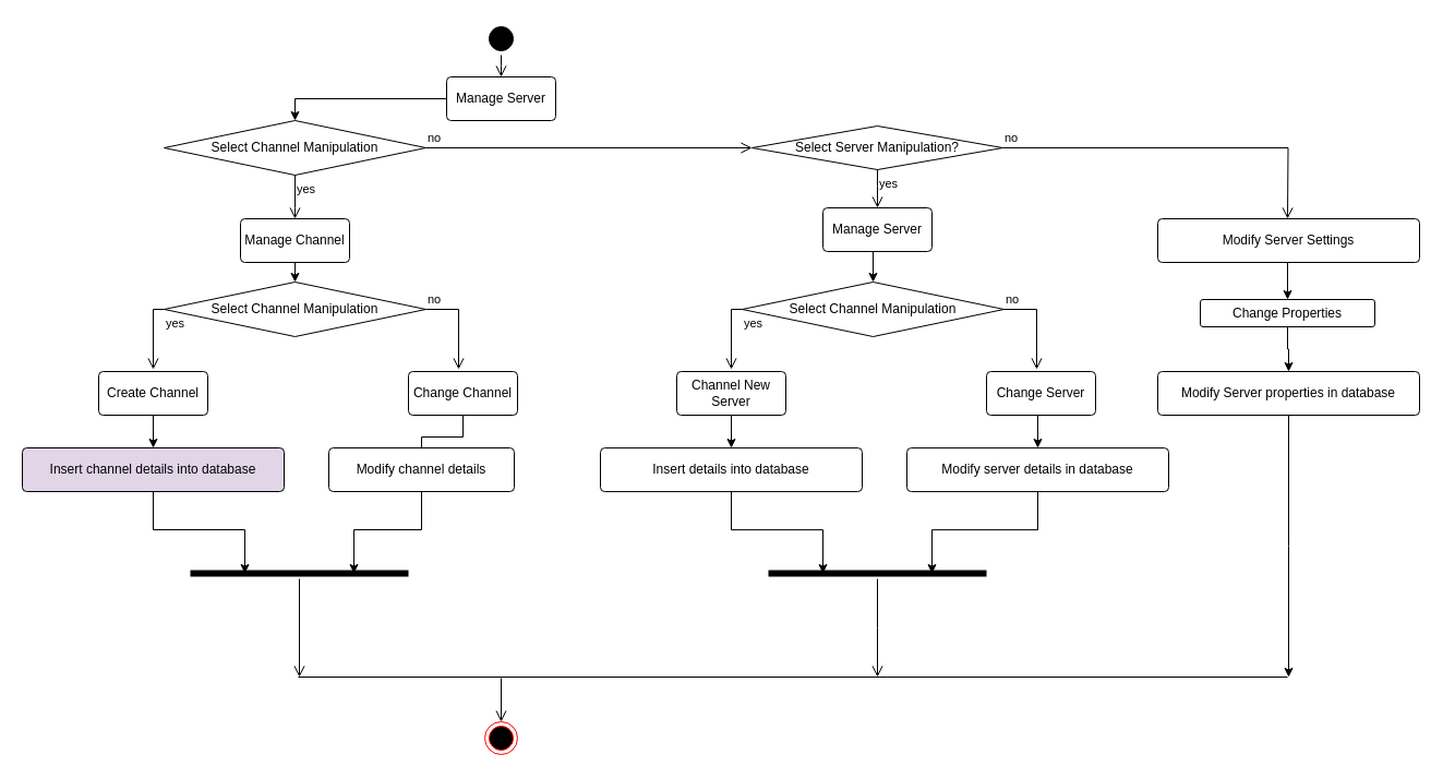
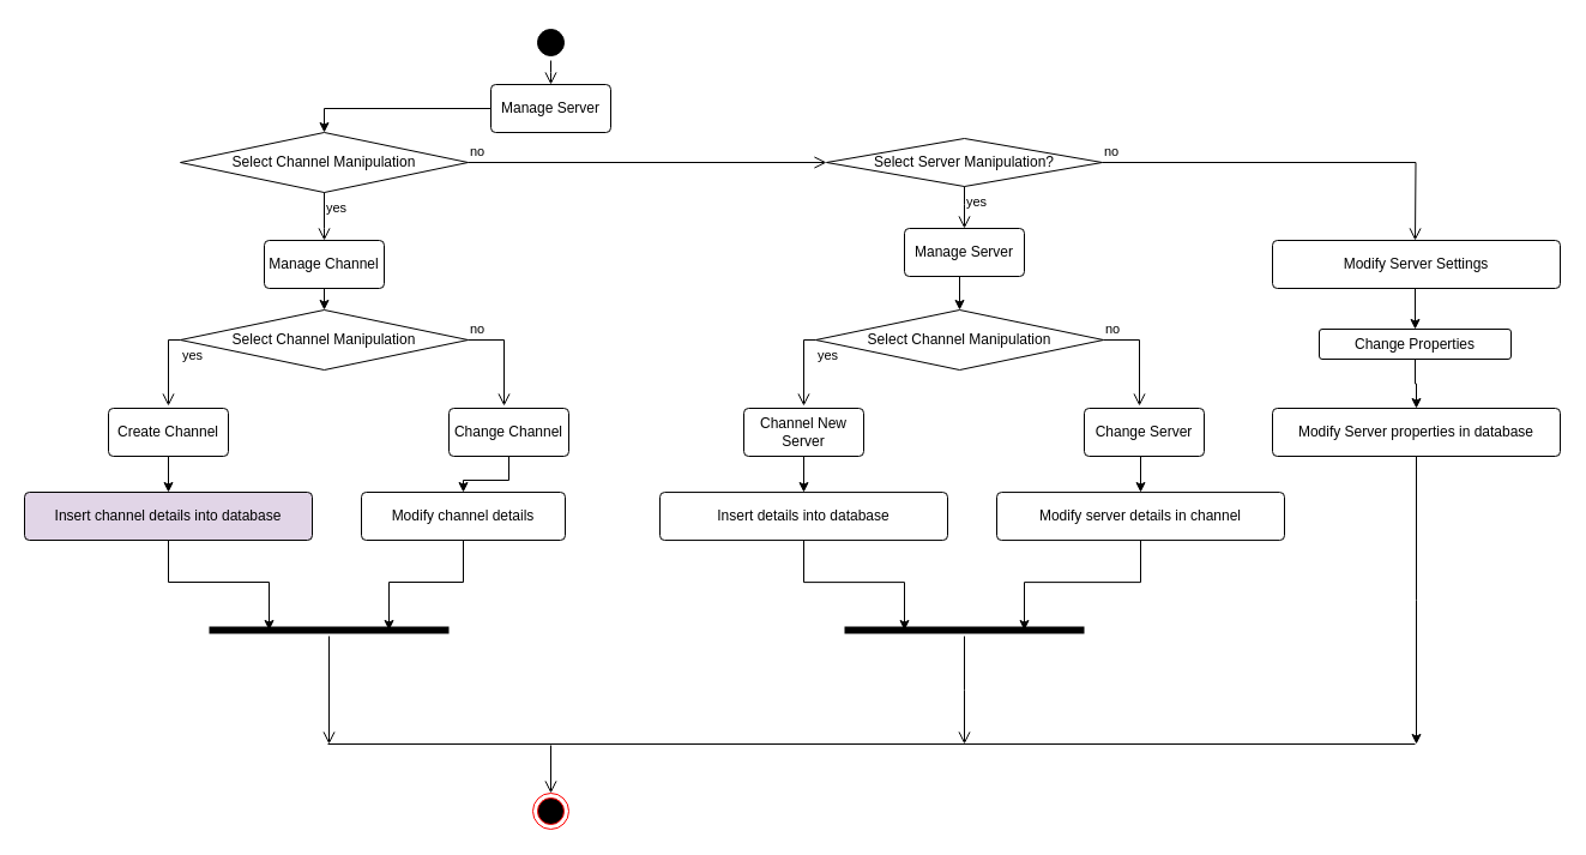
- <mxCell id="21" style="edgeStyle=orthogonalEdgeStyle;rounded=0;orthogonalLoop=1;jettySize=auto;html=1;exitX=0.5;exitY=1;exitDx=0;exitDy=0;entryX=0.5;entryY=0;entryDx=0;entryDy=0;endArrow=none;" parent="1" source="22" target="24" edge="1"><mxGeometry relative="1" as="geometry" /></mxCell>
+ <mxCell id="21" style="edgeStyle=orthogonalEdgeStyle;rounded=0;orthogonalLoop=1;jettySize=auto;html=1;exitX=0.5;exitY=1;exitDx=0;exitDy=0;entryX=0.5;entryY=0;entryDx=0;entryDy=0;" parent="1" source="22" target="24" edge="1"><mxGeometry relative="1" as="geometry" /></mxCell>
- <mxCell id="39" value="Modify server details in database" style="rounded=1;arcSize=10;whiteSpace=wrap;html=1;align=center;" parent="1" vertex="1"><mxGeometry x="831" y="410.05" width="240" height="40" as="geometry" /></mxCell>
+ <mxCell id="39" value="Modify server details in channel" style="rounded=1;arcSize=10;whiteSpace=wrap;html=1;align=center;" parent="1" vertex="1"><mxGeometry x="831" y="410.05" width="240" height="40" as="geometry" /></mxCell>
